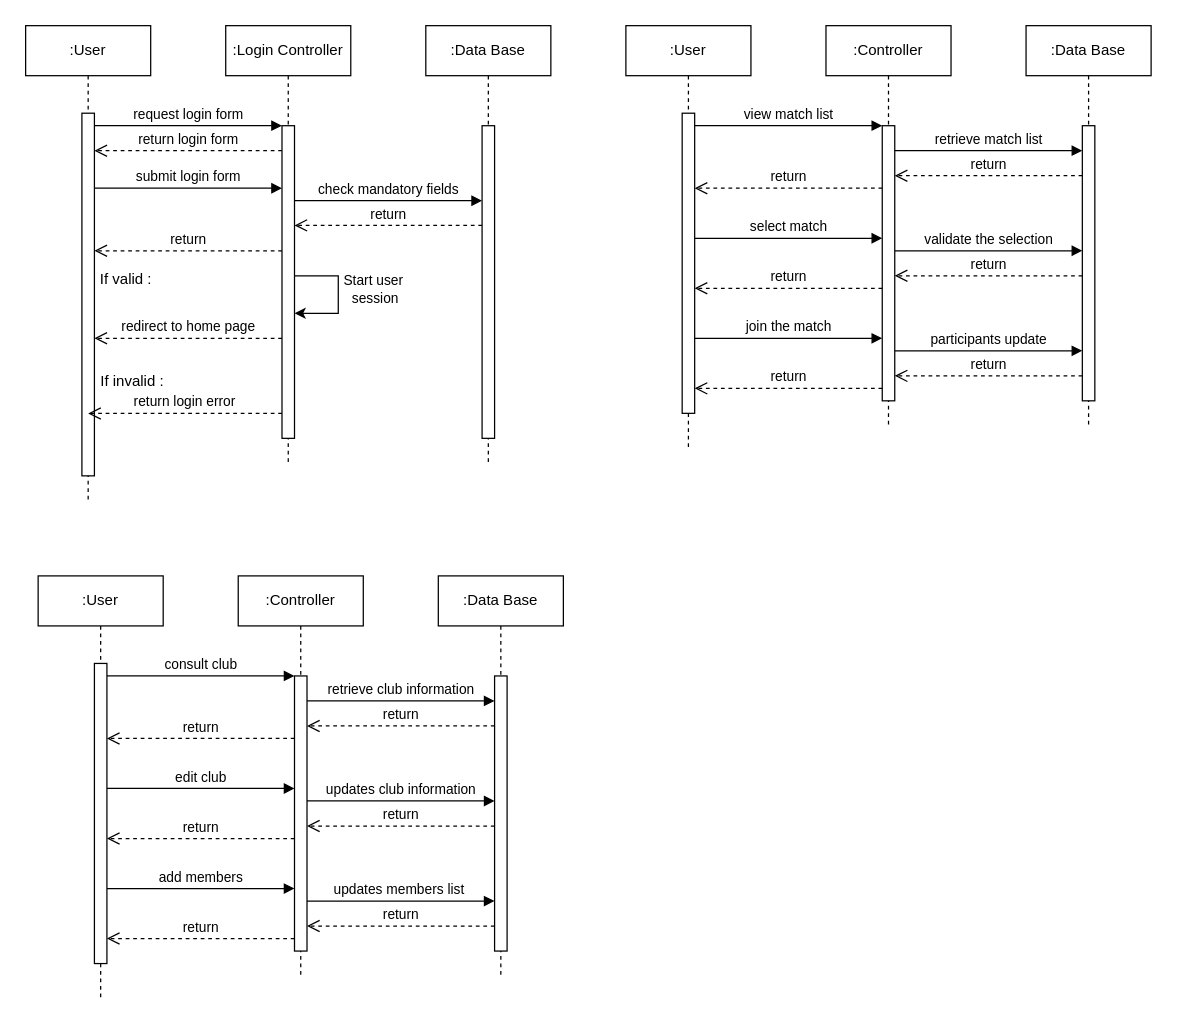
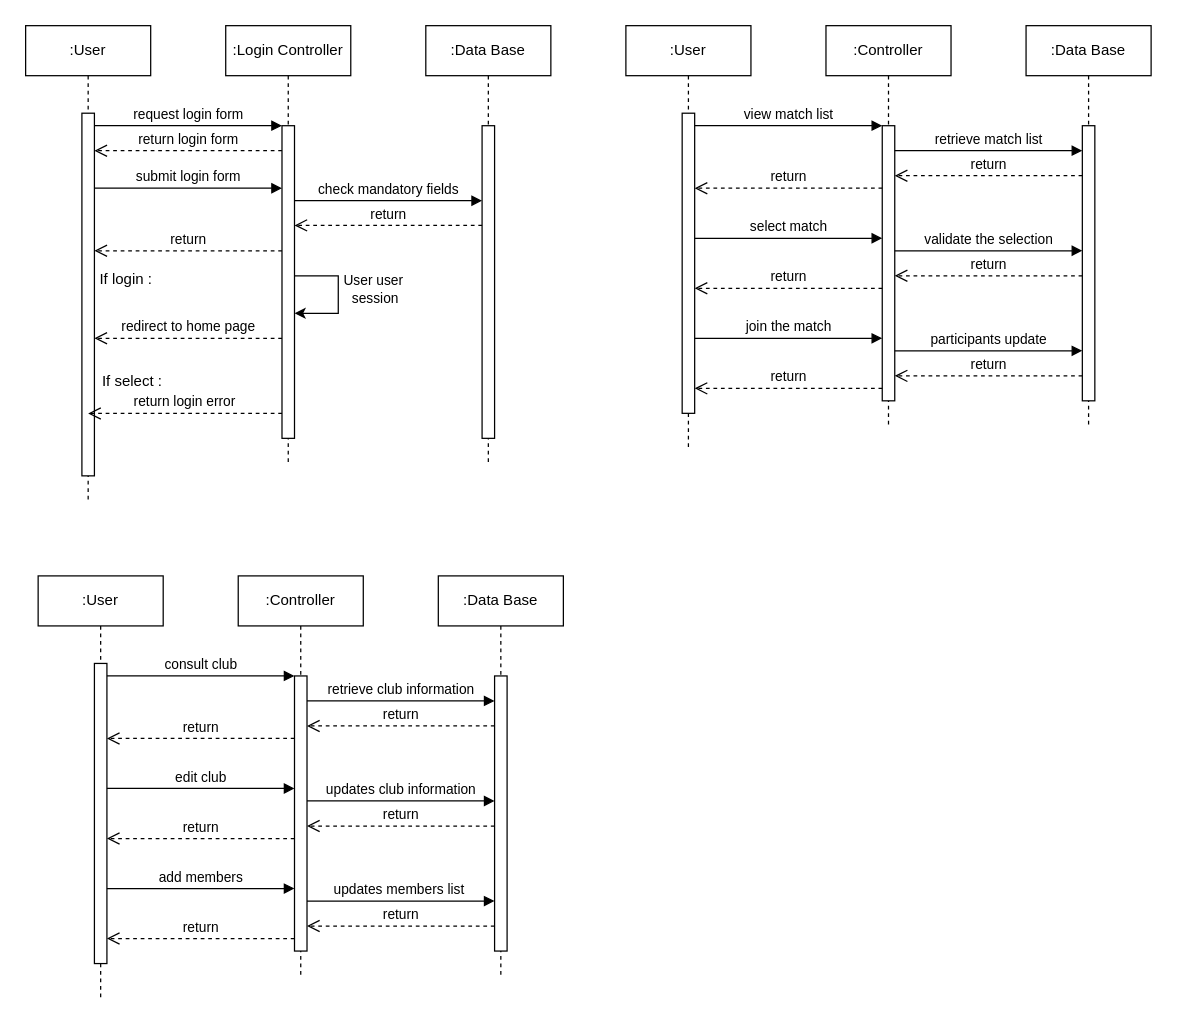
- <mxCell id="53" value="If valid :" style="text;html=1;align=center;verticalAlign=middle;resizable=0;points=[];autosize=1;strokeColor=none;fillColor=none;" vertex="1" parent="1"><mxGeometry x="70" y="208" width="60" height="30" as="geometry" /></mxCell>
+ <mxCell id="53" value="If login :" style="text;html=1;align=center;verticalAlign=middle;resizable=0;points=[];autosize=1;strokeColor=none;fillColor=none;" vertex="1" parent="1"><mxGeometry x="70" y="208" width="60" height="30" as="geometry" /></mxCell>
- <mxCell id="52" value="&lt;span style=&quot;color: rgb(0, 0, 0); font-family: Helvetica; font-size: 11px; font-style: normal; font-variant-ligatures: normal; font-variant-caps: normal; font-weight: 400; letter-spacing: normal; orphans: 2; text-indent: 0px; text-transform: none; widows: 2; word-spacing: 0px; -webkit-text-stroke-width: 0px; white-space: nowrap; background-color: rgb(255, 255, 255); text-decoration-thickness: initial; text-decoration-style: initial; text-decoration-color: initial; float: none; display: inline !important;&quot;&gt;Start user&amp;nbsp;&lt;/span&gt;&lt;div&gt;&lt;span style=&quot;color: rgb(0, 0, 0); font-family: Helvetica; font-size: 11px; font-style: normal; font-variant-ligatures: normal; font-variant-caps: normal; font-weight: 400; letter-spacing: normal; orphans: 2; text-indent: 0px; text-transform: none; widows: 2; word-spacing: 0px; -webkit-text-stroke-width: 0px; white-space: nowrap; background-color: rgb(255, 255, 255); text-decoration-thickness: initial; text-decoration-style: initial; text-decoration-color: initial; float: none; display: inline !important;&quot;&gt;session&lt;/span&gt;&lt;/div&gt;" style="text;whiteSpace=wrap;html=1;align=center;" vertex="1" parent="1"><mxGeometry x="270" y="210" width="60" height="40" as="geometry" /></mxCell>
+ <mxCell id="52" value="&lt;span style=&quot;color: rgb(0, 0, 0); font-family: Helvetica; font-size: 11px; font-style: normal; font-variant-ligatures: normal; font-variant-caps: normal; font-weight: 400; letter-spacing: normal; orphans: 2; text-indent: 0px; text-transform: none; widows: 2; word-spacing: 0px; -webkit-text-stroke-width: 0px; white-space: nowrap; background-color: rgb(255, 255, 255); text-decoration-thickness: initial; text-decoration-style: initial; text-decoration-color: initial; float: none; display: inline !important;&quot;&gt;User user&amp;nbsp;&lt;/span&gt;&lt;div&gt;&lt;span style=&quot;color: rgb(0, 0, 0); font-family: Helvetica; font-size: 11px; font-style: normal; font-variant-ligatures: normal; font-variant-caps: normal; font-weight: 400; letter-spacing: normal; orphans: 2; text-indent: 0px; text-transform: none; widows: 2; word-spacing: 0px; -webkit-text-stroke-width: 0px; white-space: nowrap; background-color: rgb(255, 255, 255); text-decoration-thickness: initial; text-decoration-style: initial; text-decoration-color: initial; float: none; display: inline !important;&quot;&gt;session&lt;/span&gt;&lt;/div&gt;" style="text;whiteSpace=wrap;html=1;align=center;" vertex="1" parent="1"><mxGeometry x="270" y="210" width="60" height="40" as="geometry" /></mxCell>
- <mxCell id="54" value="If invalid :" style="text;html=1;align=center;verticalAlign=middle;resizable=0;points=[];autosize=1;strokeColor=none;fillColor=none;" vertex="1" parent="1"><mxGeometry x="70" y="290" width="70" height="30" as="geometry" /></mxCell>
+ <mxCell id="54" value="If select :" style="text;html=1;align=center;verticalAlign=middle;resizable=0;points=[];autosize=1;strokeColor=none;fillColor=none;" vertex="1" parent="1"><mxGeometry x="70" y="290" width="70" height="30" as="geometry" /></mxCell>
